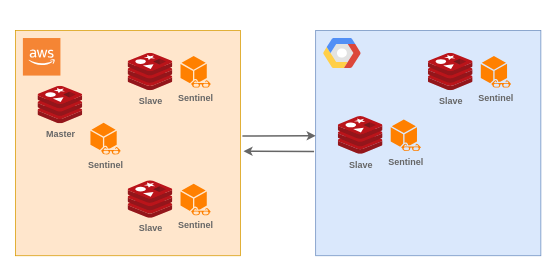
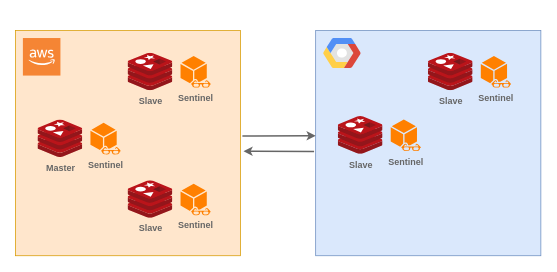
- <mxCell id="15" value="Master" style="sketch=0;aspect=fixed;html=1;points=[];align=center;image;fontSize=12;image=img/lib/mscae/Cache_Redis_Product.svg;fontColor=#666666;gradientColor=none;fontStyle=1;labelBackgroundColor=none;" parent="1" vertex="1"><mxGeometry x="50" y="114" width="59.53" height="50" as="geometry" /></mxCell>
+ <mxCell id="15" value="Master" style="sketch=0;aspect=fixed;html=1;points=[];align=center;image;fontSize=12;image=img/lib/mscae/Cache_Redis_Product.svg;fontColor=#666666;gradientColor=none;fontStyle=1;labelBackgroundColor=none;" parent="1" vertex="1"><mxGeometry x="50" y="159" width="59.53" height="50" as="geometry" /></mxCell>
